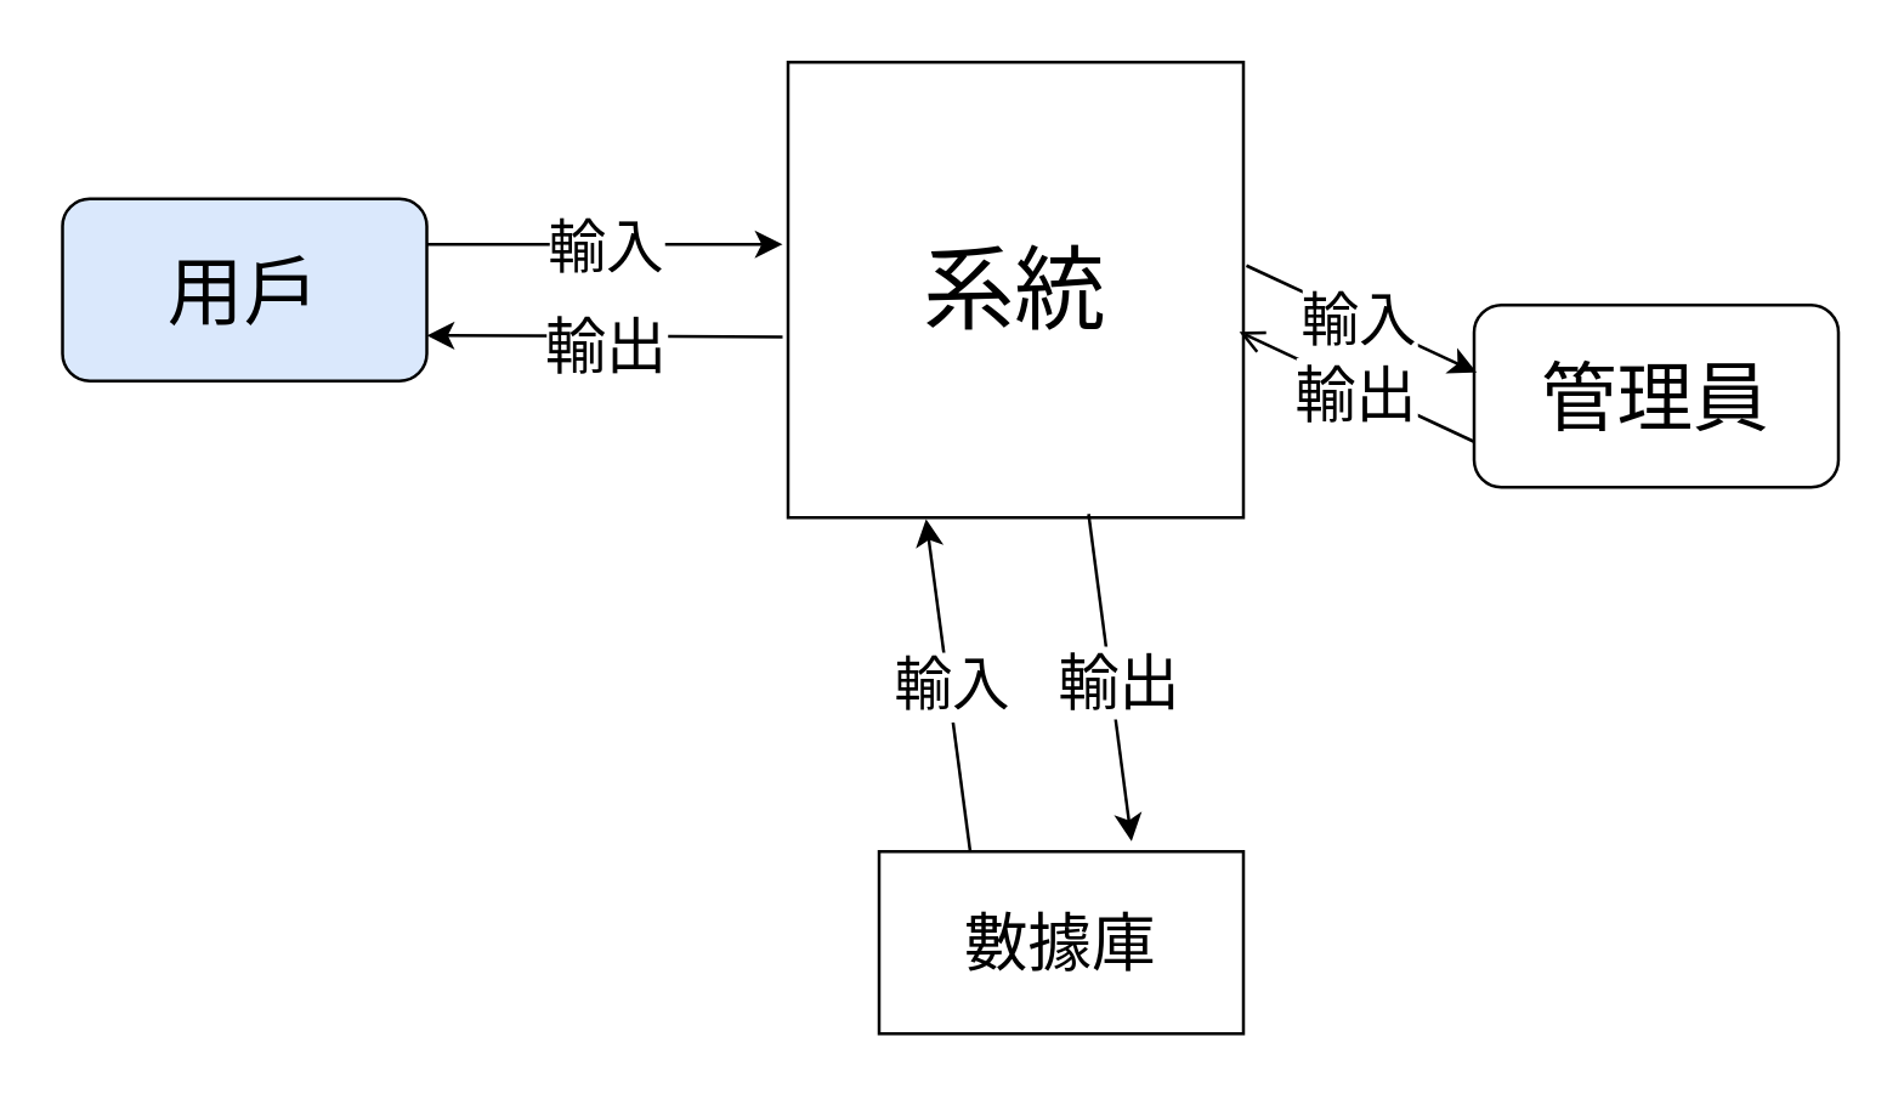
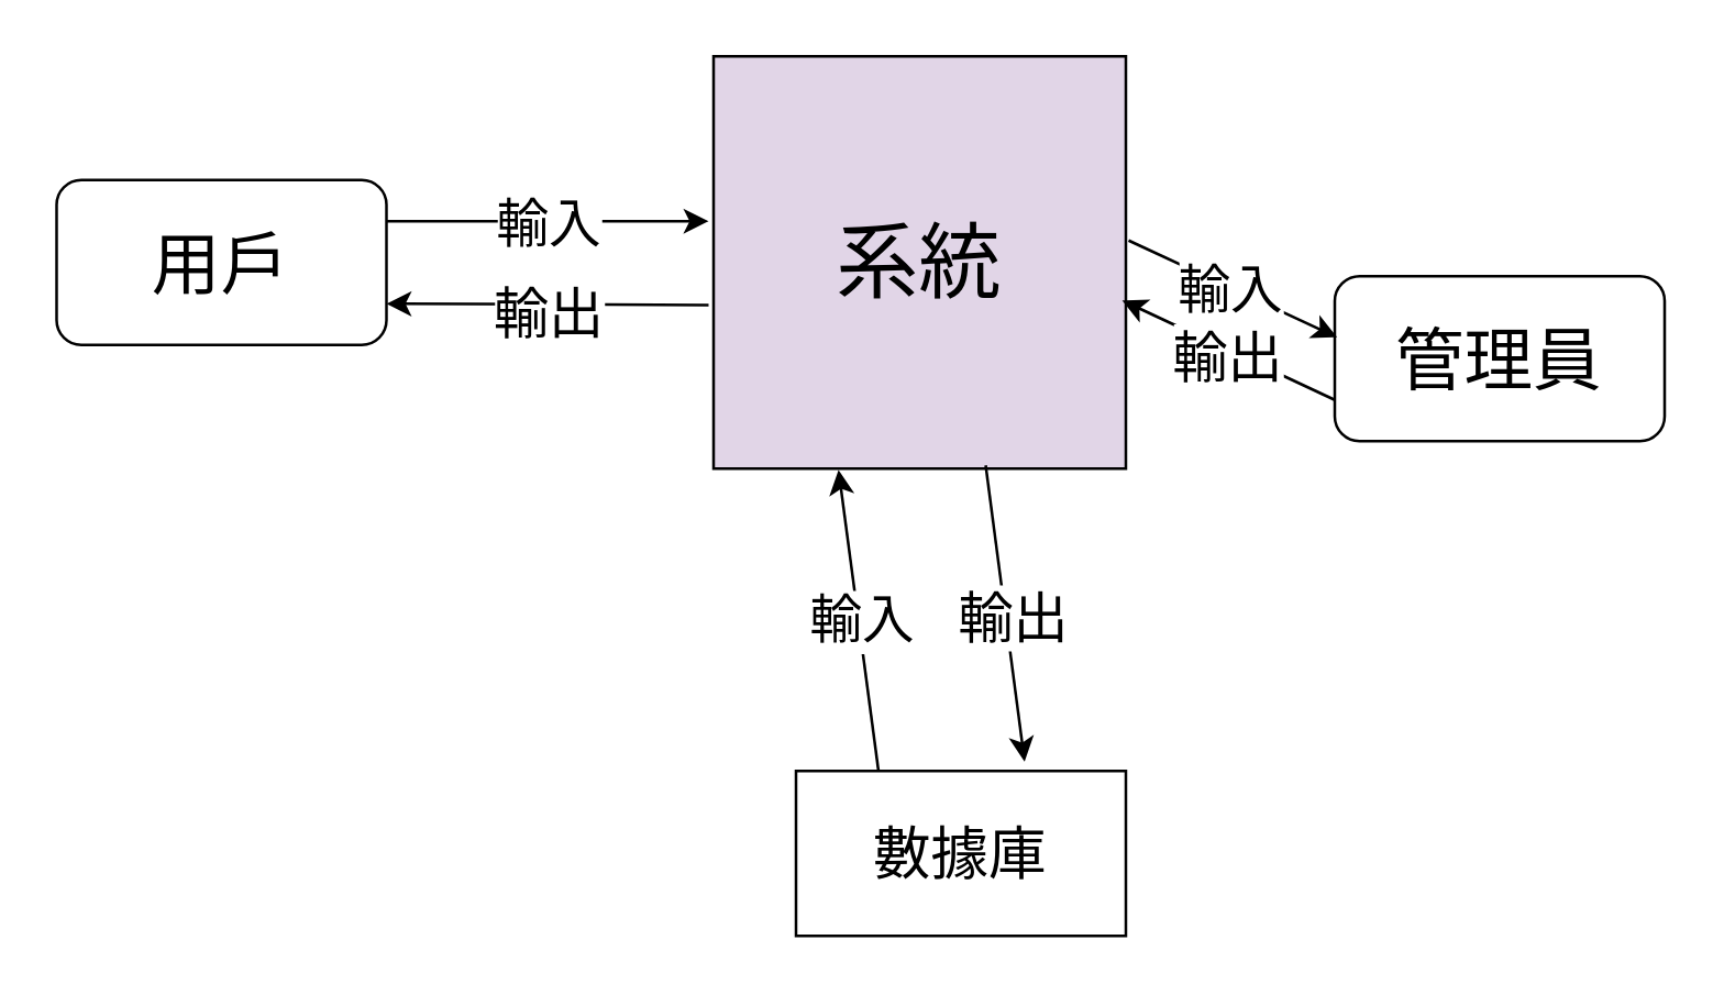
- <mxCell id="2" value="&lt;font style=&quot;font-size: 25px;&quot;&gt;用戶&lt;/font&gt;" style="rounded=1;whiteSpace=wrap;html=1;fillColor=#dae8fc;" vertex="1" parent="1"><mxGeometry x="20" y="65" width="120" height="60" as="geometry" /></mxCell>
+ <mxCell id="2" value="&lt;font style=&quot;font-size: 25px;&quot;&gt;用戶&lt;/font&gt;" style="rounded=1;whiteSpace=wrap;html=1;" vertex="1" parent="1"><mxGeometry x="20" y="65" width="120" height="60" as="geometry" /></mxCell>
- <mxCell id="3" value="&lt;font style=&quot;font-size: 30px;&quot;&gt;系統&lt;/font&gt;" style="whiteSpace=wrap;html=1;aspect=fixed;" vertex="1" parent="1"><mxGeometry x="259" y="20" width="150" height="150" as="geometry" /></mxCell>
+ <mxCell id="3" value="&lt;font style=&quot;font-size: 30px;&quot;&gt;系統&lt;/font&gt;" style="whiteSpace=wrap;html=1;aspect=fixed;fillColor=#e1d5e7;" vertex="1" parent="1"><mxGeometry x="259" y="20" width="150" height="150" as="geometry" /></mxCell>
- <mxCell id="16" value="" style="endArrow=open;html=1;rounded=0;entryX=0.991;entryY=0.592;entryDx=0;entryDy=0;exitX=0;exitY=0.75;exitDx=0;exitDy=0;entryPerimeter=0;" edge="1" parent="1" source="4" target="3"><mxGeometry width="50" height="50" relative="1" as="geometry"><mxPoint x="277" y="130" as="sourcePoint" /><mxPoint x="160" y="130" as="targetPoint" /></mxGeometry></mxCell>
+ <mxCell id="16" value="" style="endArrow=classic;html=1;rounded=0;entryX=0.991;entryY=0.592;entryDx=0;entryDy=0;exitX=0;exitY=0.75;exitDx=0;exitDy=0;entryPerimeter=0;" edge="1" parent="1" source="4" target="3"><mxGeometry width="50" height="50" relative="1" as="geometry"><mxPoint x="277" y="130" as="sourcePoint" /><mxPoint x="160" y="130" as="targetPoint" /></mxGeometry></mxCell>
